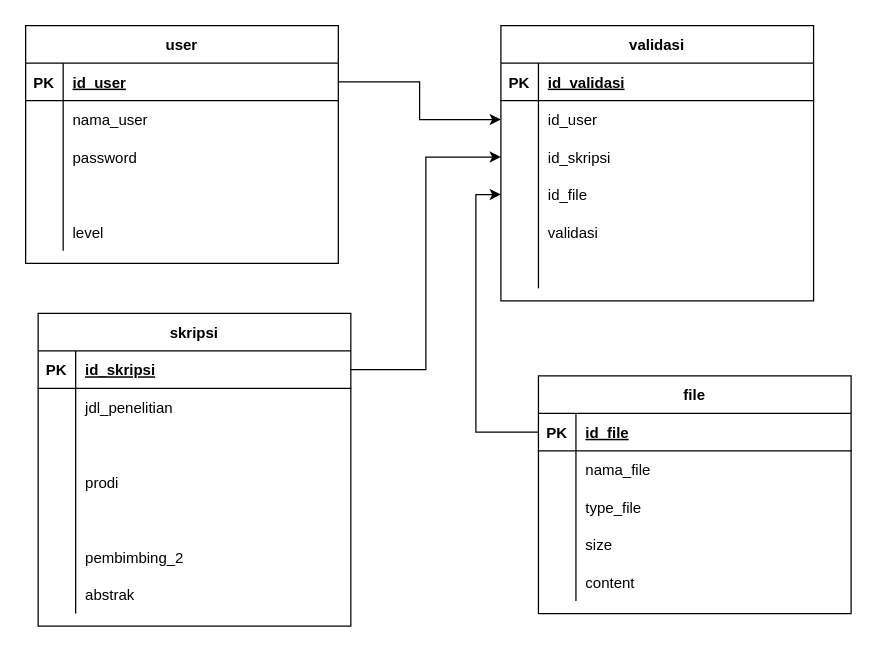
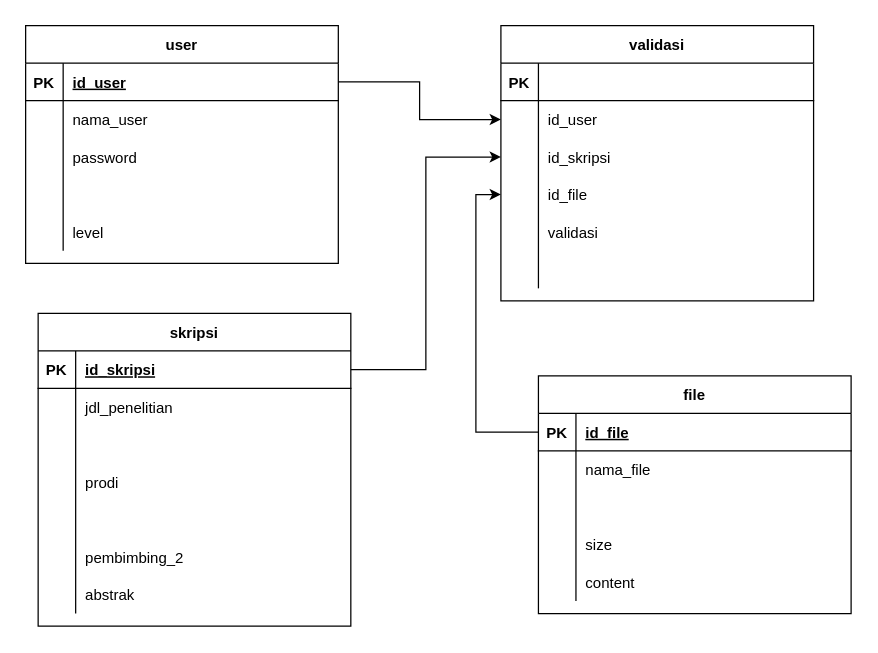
- <mxCell id="5" value="id_validasi" style="shape=partialRectangle;overflow=hidden;connectable=0;fillColor=none;top=0;left=0;bottom=0;right=0;align=left;spacingLeft=6;fontStyle=5;" parent="3" vertex="1"><mxGeometry x="30" width="220" height="30" as="geometry" /></mxCell>
- <mxCell id="30" value="type_file" style="shape=partialRectangle;overflow=hidden;connectable=0;fillColor=none;top=0;left=0;bottom=0;right=0;align=left;spacingLeft=6;" parent="28" vertex="1"><mxGeometry x="30" width="220" height="30" as="geometry" /></mxCell>
